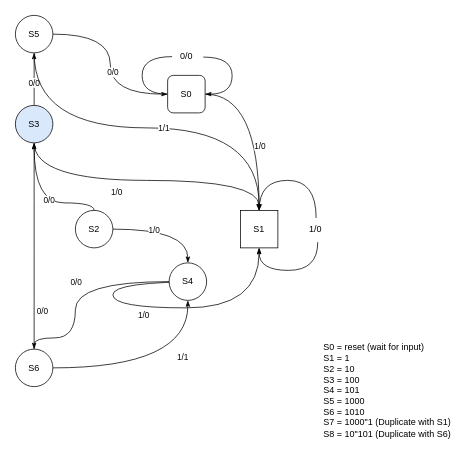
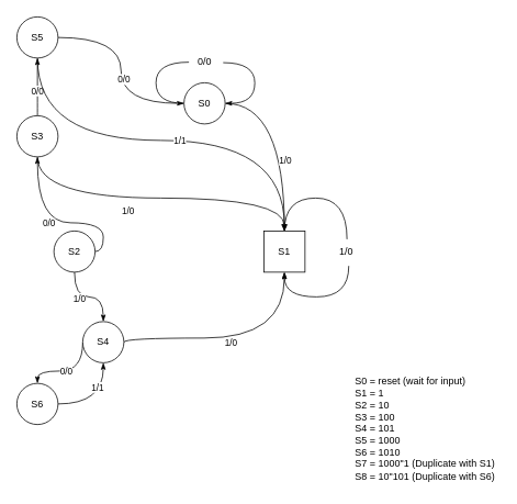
- <mxCell id="6" value="S0" style="whiteSpace=wrap;html=1;aspect=fixed;rounded=1;" parent="1" vertex="1"><mxGeometry x="223" y="100" width="50" height="50" as="geometry" /></mxCell>
+ <mxCell id="6" value="S0" style="ellipse;whiteSpace=wrap;html=1;aspect=fixed;" parent="1" vertex="1"><mxGeometry x="223" y="100" width="50" height="50" as="geometry" /></mxCell>
- <mxCell id="22" value="S3" style="ellipse;whiteSpace=wrap;html=1;aspect=fixed;align=center;fillColor=#dae8fc;" parent="1" vertex="1"><mxGeometry x="20" y="140" width="50" height="50" as="geometry" /></mxCell>
+ <mxCell id="22" value="S3" style="ellipse;whiteSpace=wrap;html=1;aspect=fixed;align=center;" parent="1" vertex="1"><mxGeometry x="20" y="140" width="50" height="50" as="geometry" /></mxCell>
- <mxCell id="17" value="S2" style="ellipse;whiteSpace=wrap;html=1;aspect=fixed;align=center;" parent="1" vertex="1"><mxGeometry x="100" y="280" width="50" height="50" as="geometry" /></mxCell>
+ <mxCell id="17" value="S2" style="ellipse;whiteSpace=wrap;html=1;aspect=fixed;align=center;" parent="1" vertex="1"><mxGeometry x="65" y="280" width="50" height="50" as="geometry" /></mxCell>
- <mxCell id="33" style="edgeStyle=orthogonalEdgeStyle;curved=1;rounded=0;orthogonalLoop=1;jettySize=auto;html=1;entryX=0.5;entryY=1;entryDx=0;entryDy=0;endArrow=classicThin;endFill=1;" parent="1" source="37" target="22" edge="1"><mxGeometry relative="1" as="geometry"><Array as="points"><mxPoint x="45" y="340" /><mxPoint x="45" y="340" /></Array></mxGeometry></mxCell>
- <mxCell id="34" value="0/0" style="edgeLabel;html=1;align=center;verticalAlign=middle;resizable=0;points=[];" parent="33" vertex="1" connectable="0"><mxGeometry x="0.229" y="-3" relative="1" as="geometry"><mxPoint x="7" y="117" as="offset" /></mxGeometry></mxCell>
- <mxCell id="32" value="S4" style="ellipse;whiteSpace=wrap;html=1;aspect=fixed;align=center;" parent="1" vertex="1"><mxGeometry x="225" y="350" width="50" height="50" as="geometry" /></mxCell>
+ <mxCell id="32" value="S4" style="ellipse;whiteSpace=wrap;html=1;aspect=fixed;align=center;" parent="1" vertex="1"><mxGeometry x="100" y="390" width="50" height="50" as="geometry" /></mxCell>
